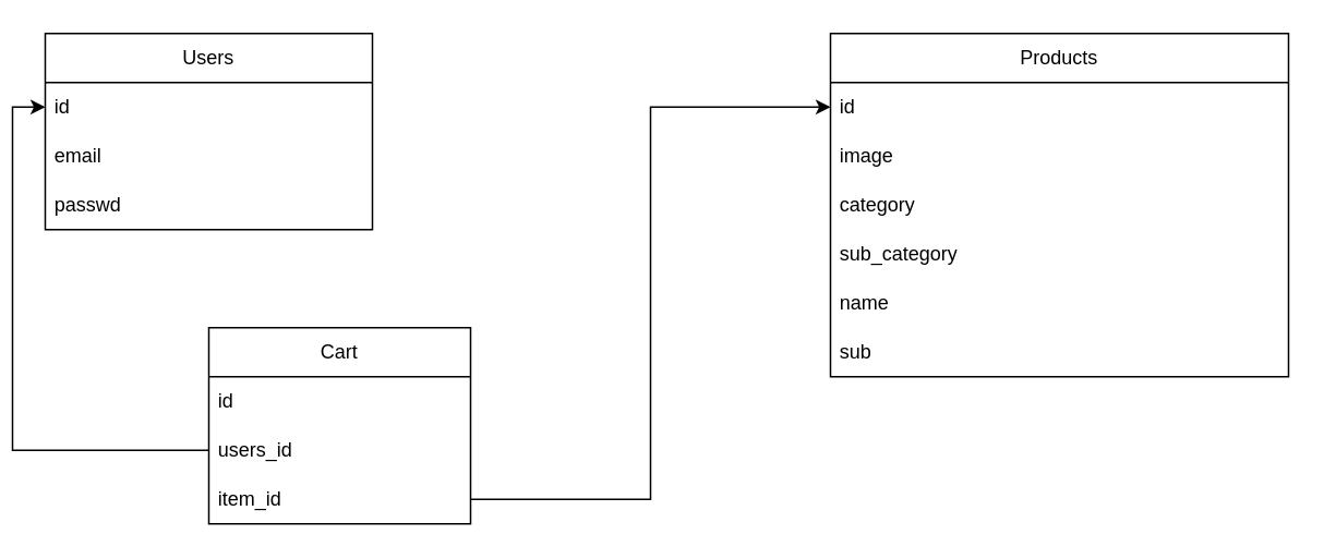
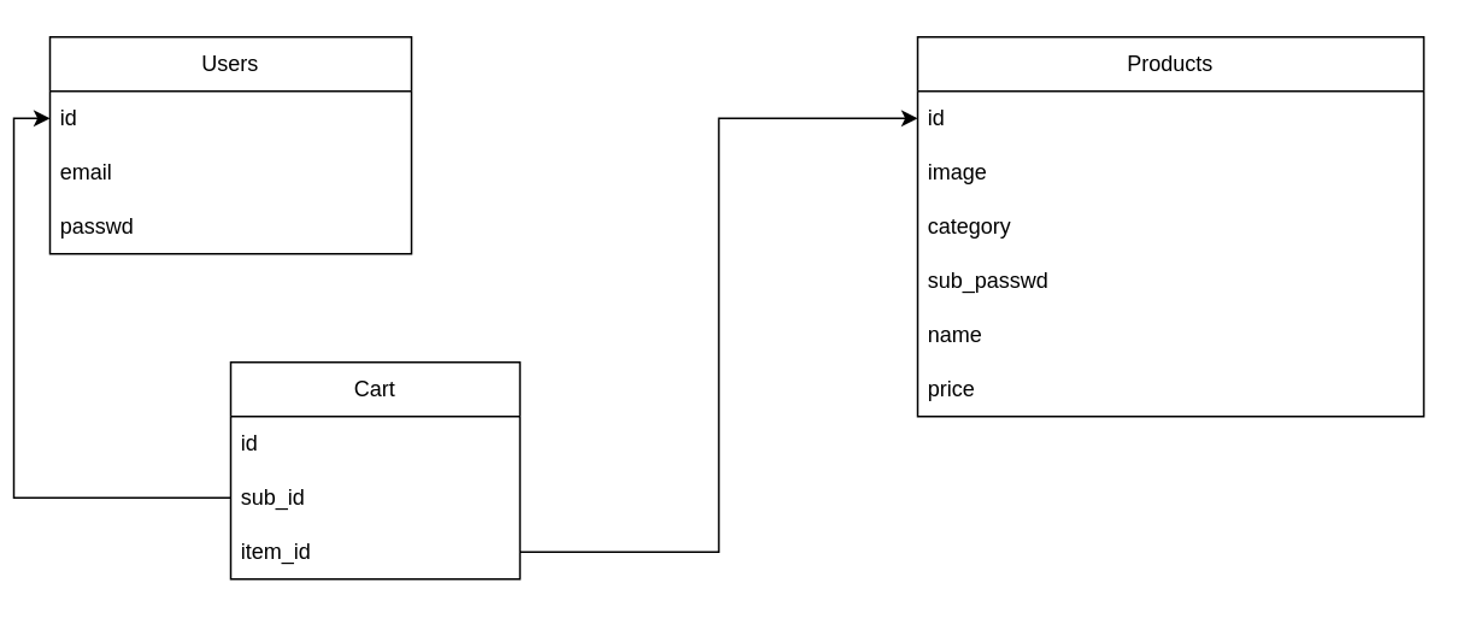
- <mxCell id="14" value="sub_category" style="text;strokeColor=none;fillColor=none;align=left;verticalAlign=middle;spacingLeft=4;spacingRight=4;overflow=hidden;points=[[0,0.5],[1,0.5]];portConstraint=eastwest;rotatable=0;whiteSpace=wrap;html=1;" parent="10" vertex="1"><mxGeometry y="120" width="280" height="30" as="geometry" /></mxCell>
+ <mxCell id="14" value="sub_passwd" style="text;strokeColor=none;fillColor=none;align=left;verticalAlign=middle;spacingLeft=4;spacingRight=4;overflow=hidden;points=[[0,0.5],[1,0.5]];portConstraint=eastwest;rotatable=0;whiteSpace=wrap;html=1;" parent="10" vertex="1"><mxGeometry y="120" width="280" height="30" as="geometry" /></mxCell>
- <mxCell id="16" value="sub" style="text;strokeColor=none;fillColor=none;align=left;verticalAlign=middle;spacingLeft=4;spacingRight=4;overflow=hidden;points=[[0,0.5],[1,0.5]];portConstraint=eastwest;rotatable=0;whiteSpace=wrap;html=1;" parent="10" vertex="1"><mxGeometry y="180" width="280" height="30" as="geometry" /></mxCell>
+ <mxCell id="16" value="price" style="text;strokeColor=none;fillColor=none;align=left;verticalAlign=middle;spacingLeft=4;spacingRight=4;overflow=hidden;points=[[0,0.5],[1,0.5]];portConstraint=eastwest;rotatable=0;whiteSpace=wrap;html=1;" parent="10" vertex="1"><mxGeometry y="180" width="280" height="30" as="geometry" /></mxCell>
- <mxCell id="8" value="users_id" style="text;strokeColor=none;fillColor=none;align=left;verticalAlign=middle;spacingLeft=4;spacingRight=4;overflow=hidden;points=[[0,0.5],[1,0.5]];portConstraint=eastwest;rotatable=0;whiteSpace=wrap;html=1;" parent="6" vertex="1"><mxGeometry y="60" width="160" height="30" as="geometry" /></mxCell>
+ <mxCell id="8" value="sub_id" style="text;strokeColor=none;fillColor=none;align=left;verticalAlign=middle;spacingLeft=4;spacingRight=4;overflow=hidden;points=[[0,0.5],[1,0.5]];portConstraint=eastwest;rotatable=0;whiteSpace=wrap;html=1;" parent="6" vertex="1"><mxGeometry y="60" width="160" height="30" as="geometry" /></mxCell>
